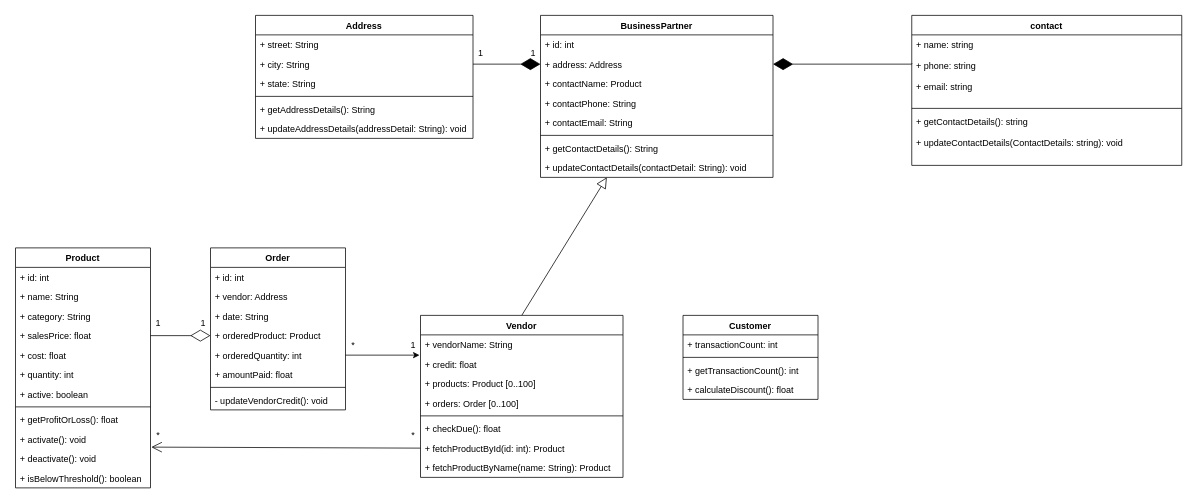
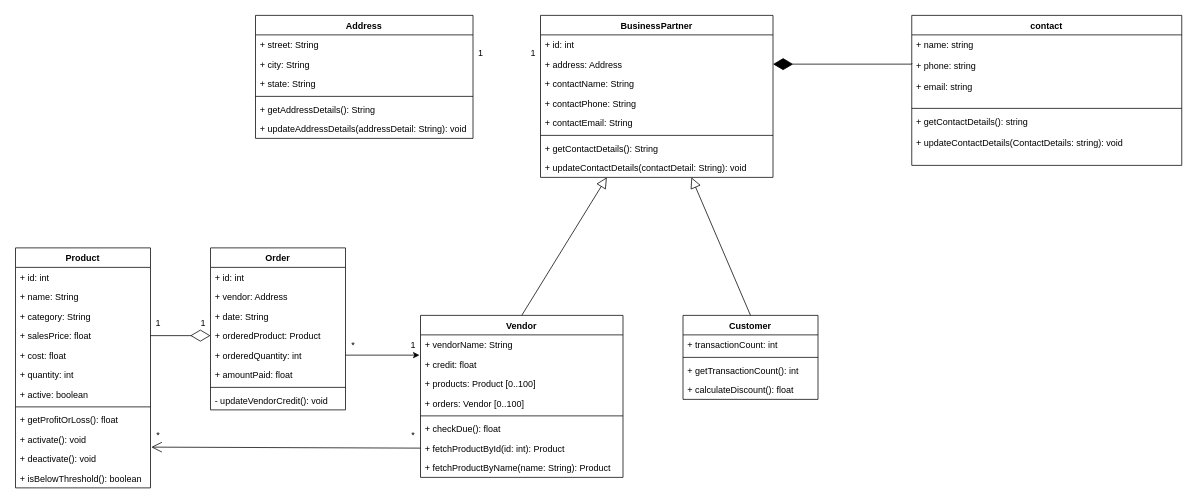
- <mxCell id="55" value="" style="endArrow=diamondThin;endFill=1;endSize=24;html=1;exitX=1;exitY=0.5;exitDx=0;exitDy=0;entryX=0;entryY=0.5;entryDx=0;entryDy=0;" parent="1" source="50" target="30" edge="1"><mxGeometry width="160" relative="1" as="geometry"><mxPoint x="470" y="250" as="sourcePoint" /><mxPoint x="630" y="250" as="targetPoint" /></mxGeometry></mxCell>
- <mxCell id="31" value="+ contactName: Product" style="text;strokeColor=none;fillColor=none;align=left;verticalAlign=top;spacingLeft=4;spacingRight=4;overflow=hidden;rotatable=0;points=[[0,0.5],[1,0.5]];portConstraint=eastwest;" parent="28" vertex="1"><mxGeometry y="78" width="310" height="26" as="geometry" /></mxCell>
+ <mxCell id="31" value="+ contactName: String" style="text;strokeColor=none;fillColor=none;align=left;verticalAlign=top;spacingLeft=4;spacingRight=4;overflow=hidden;rotatable=0;points=[[0,0.5],[1,0.5]];portConstraint=eastwest;" parent="28" vertex="1"><mxGeometry y="78" width="310" height="26" as="geometry" /></mxCell>
+ <mxCell id="38" value="" style="edgeStyle=none;html=1;endSize=12;endArrow=block;endFill=0;exitX=0.5;exitY=0;exitDx=0;exitDy=0;" parent="1" source="23" target="28" edge="1"><mxGeometry width="160" relative="1" as="geometry"><mxPoint x="685" y="430" as="sourcePoint" /><mxPoint x="857.043" y="350" as="targetPoint" /></mxGeometry></mxCell>
- <mxCell id="43" value="+ orders: Order [0..100]" style="text;strokeColor=none;fillColor=none;align=left;verticalAlign=top;spacingLeft=4;spacingRight=4;overflow=hidden;rotatable=0;points=[[0,0.5],[1,0.5]];portConstraint=eastwest;" parent="39" vertex="1"><mxGeometry y="104" width="270" height="26" as="geometry" /></mxCell>
+ <mxCell id="43" value="+ orders: Vendor [0..100]" style="text;strokeColor=none;fillColor=none;align=left;verticalAlign=top;spacingLeft=4;spacingRight=4;overflow=hidden;rotatable=0;points=[[0,0.5],[1,0.5]];portConstraint=eastwest;" parent="39" vertex="1"><mxGeometry y="104" width="270" height="26" as="geometry" /></mxCell>
